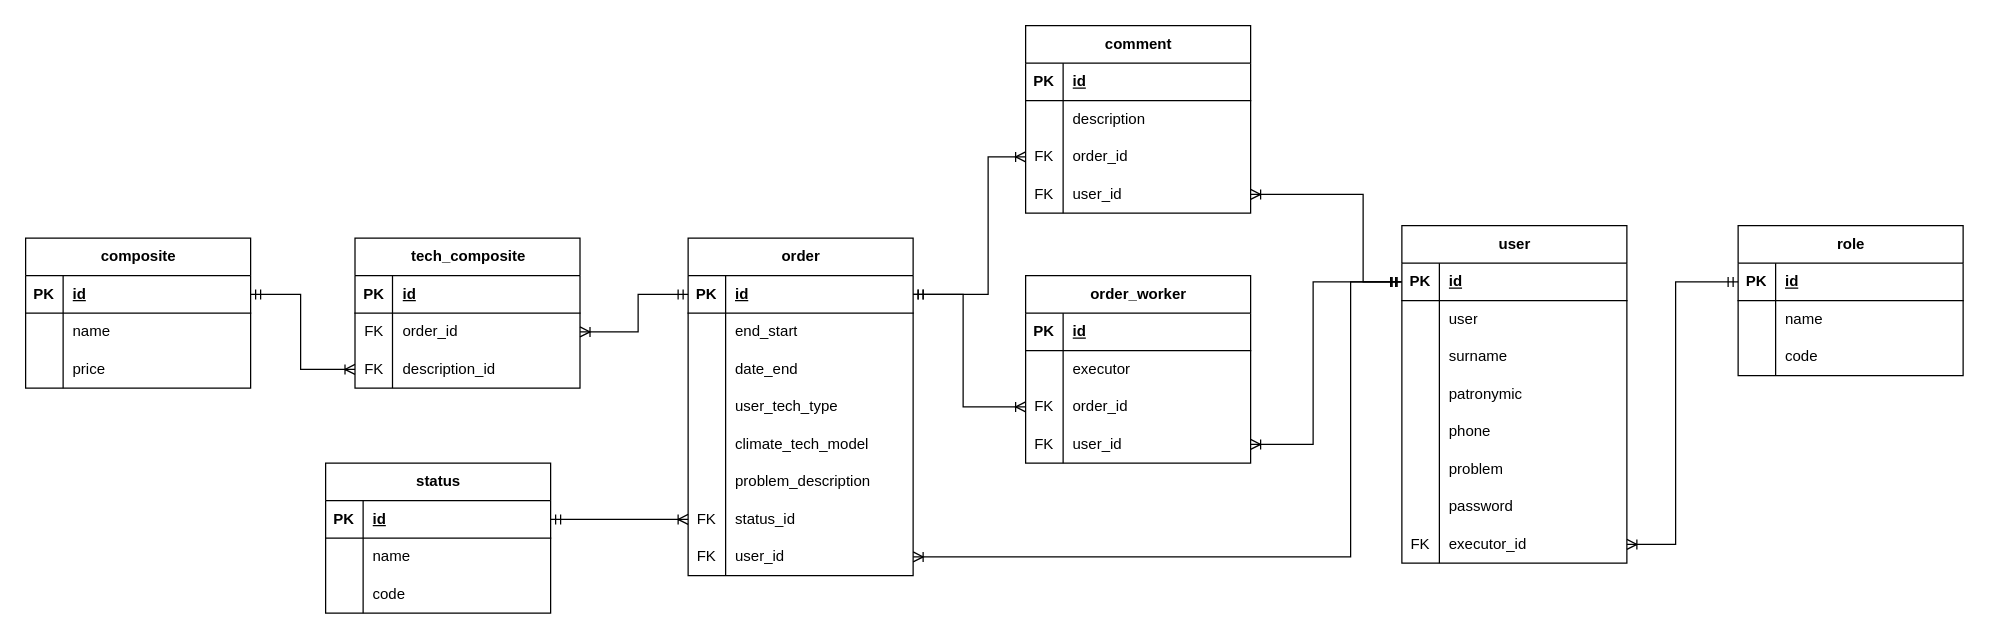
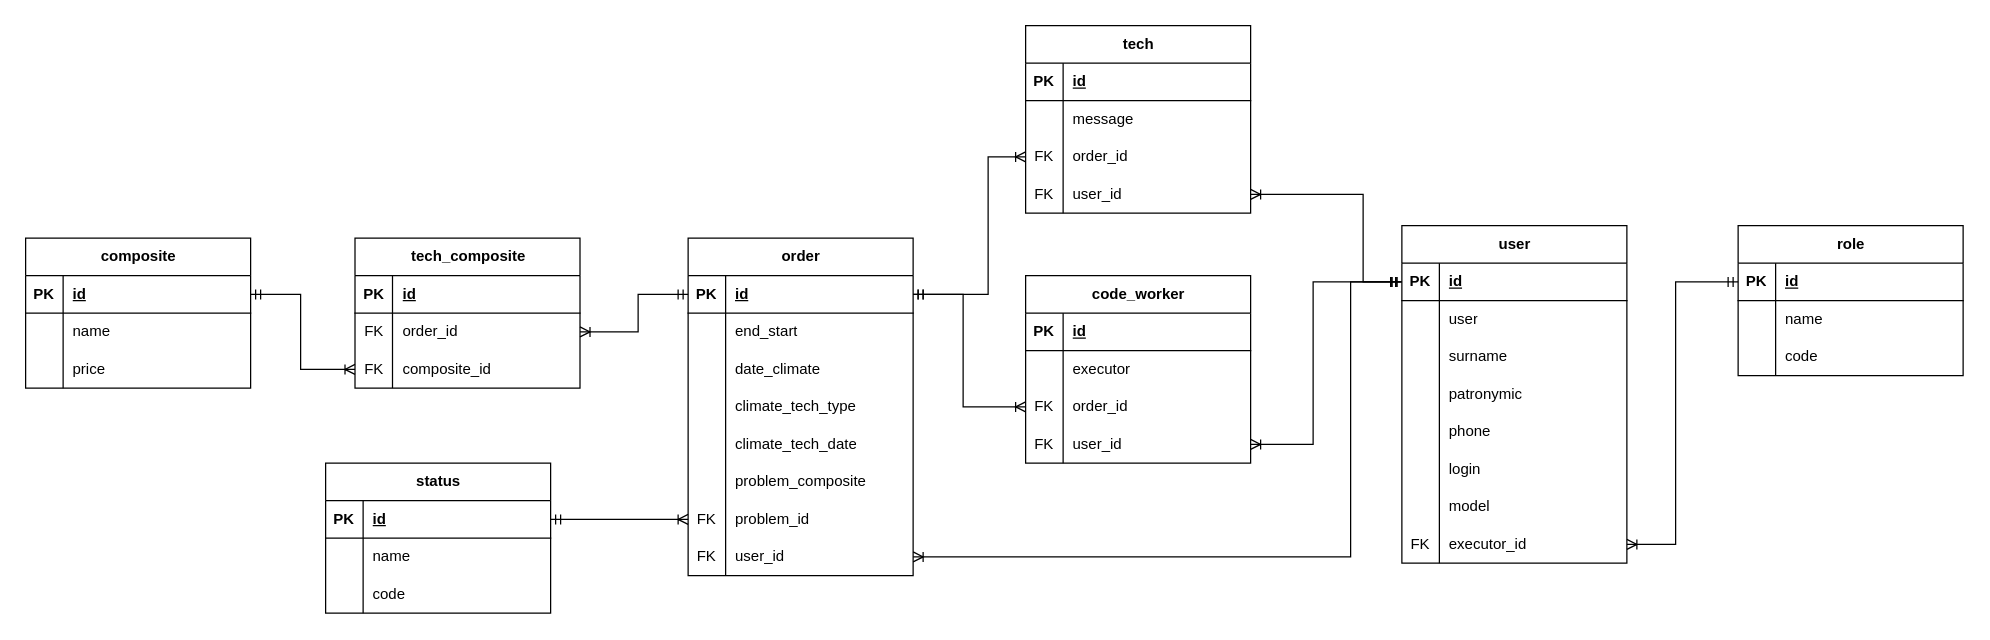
- <mxCell id="62" value="comment" style="shape=table;startSize=30;container=1;collapsible=1;childLayout=tableLayout;fixedRows=1;rowLines=0;fontStyle=1;align=center;resizeLast=1;html=1;" vertex="1" parent="1"><mxGeometry x="820" y="20" width="180" height="150" as="geometry" /></mxCell>
+ <mxCell id="62" value="tech" style="shape=table;startSize=30;container=1;collapsible=1;childLayout=tableLayout;fixedRows=1;rowLines=0;fontStyle=1;align=center;resizeLast=1;html=1;" vertex="1" parent="1"><mxGeometry x="820" y="20" width="180" height="150" as="geometry" /></mxCell>
- <mxCell id="68" value="description" style="shape=partialRectangle;connectable=0;fillColor=none;top=0;left=0;bottom=0;right=0;align=left;spacingLeft=6;overflow=hidden;whiteSpace=wrap;html=1;" vertex="1" parent="66"><mxGeometry x="30" width="150" height="30" as="geometry"><mxRectangle width="150" height="30" as="alternateBounds" /></mxGeometry></mxCell>
+ <mxCell id="68" value="message" style="shape=partialRectangle;connectable=0;fillColor=none;top=0;left=0;bottom=0;right=0;align=left;spacingLeft=6;overflow=hidden;whiteSpace=wrap;html=1;" vertex="1" parent="66"><mxGeometry x="30" width="150" height="30" as="geometry"><mxRectangle width="150" height="30" as="alternateBounds" /></mxGeometry></mxCell>
- <mxCell id="105" value="order_worker" style="shape=table;startSize=30;container=1;collapsible=1;childLayout=tableLayout;fixedRows=1;rowLines=0;fontStyle=1;align=center;resizeLast=1;html=1;" vertex="1" parent="1"><mxGeometry x="820" y="220" width="180" height="150" as="geometry" /></mxCell>
+ <mxCell id="105" value="code_worker" style="shape=table;startSize=30;container=1;collapsible=1;childLayout=tableLayout;fixedRows=1;rowLines=0;fontStyle=1;align=center;resizeLast=1;html=1;" vertex="1" parent="1"><mxGeometry x="820" y="220" width="180" height="150" as="geometry" /></mxCell>
- <mxCell id="94" value="description_id" style="shape=partialRectangle;connectable=0;fillColor=none;top=0;left=0;bottom=0;right=0;align=left;spacingLeft=6;overflow=hidden;whiteSpace=wrap;html=1;" vertex="1" parent="92"><mxGeometry x="30" width="150" height="30" as="geometry"><mxRectangle width="150" height="30" as="alternateBounds" /></mxGeometry></mxCell>
+ <mxCell id="94" value="composite_id" style="shape=partialRectangle;connectable=0;fillColor=none;top=0;left=0;bottom=0;right=0;align=left;spacingLeft=6;overflow=hidden;whiteSpace=wrap;html=1;" vertex="1" parent="92"><mxGeometry x="30" width="150" height="30" as="geometry"><mxRectangle width="150" height="30" as="alternateBounds" /></mxGeometry></mxCell>
- <mxCell id="46" value="date_end" style="shape=partialRectangle;connectable=0;fillColor=none;top=0;left=0;bottom=0;right=0;align=left;spacingLeft=6;overflow=hidden;whiteSpace=wrap;html=1;" vertex="1" parent="44"><mxGeometry x="30" width="150" height="30" as="geometry"><mxRectangle width="150" height="30" as="alternateBounds" /></mxGeometry></mxCell>
+ <mxCell id="46" value="date_climate" style="shape=partialRectangle;connectable=0;fillColor=none;top=0;left=0;bottom=0;right=0;align=left;spacingLeft=6;overflow=hidden;whiteSpace=wrap;html=1;" vertex="1" parent="44"><mxGeometry x="30" width="150" height="30" as="geometry"><mxRectangle width="150" height="30" as="alternateBounds" /></mxGeometry></mxCell>
- <mxCell id="49" value="user_tech_type" style="shape=partialRectangle;connectable=0;fillColor=none;top=0;left=0;bottom=0;right=0;align=left;spacingLeft=6;overflow=hidden;whiteSpace=wrap;html=1;" vertex="1" parent="47"><mxGeometry x="30" width="150" height="30" as="geometry"><mxRectangle width="150" height="30" as="alternateBounds" /></mxGeometry></mxCell>
+ <mxCell id="49" value="climate_tech_type" style="shape=partialRectangle;connectable=0;fillColor=none;top=0;left=0;bottom=0;right=0;align=left;spacingLeft=6;overflow=hidden;whiteSpace=wrap;html=1;" vertex="1" parent="47"><mxGeometry x="30" width="150" height="30" as="geometry"><mxRectangle width="150" height="30" as="alternateBounds" /></mxGeometry></mxCell>
- <mxCell id="52" value="climate_tech_model" style="shape=partialRectangle;connectable=0;fillColor=none;top=0;left=0;bottom=0;right=0;align=left;spacingLeft=6;overflow=hidden;whiteSpace=wrap;html=1;" vertex="1" parent="50"><mxGeometry x="30" width="150" height="30" as="geometry"><mxRectangle width="150" height="30" as="alternateBounds" /></mxGeometry></mxCell>
+ <mxCell id="52" value="climate_tech_date" style="shape=partialRectangle;connectable=0;fillColor=none;top=0;left=0;bottom=0;right=0;align=left;spacingLeft=6;overflow=hidden;whiteSpace=wrap;html=1;" vertex="1" parent="50"><mxGeometry x="30" width="150" height="30" as="geometry"><mxRectangle width="150" height="30" as="alternateBounds" /></mxGeometry></mxCell>
- <mxCell id="20" value="problem" style="shape=partialRectangle;connectable=0;fillColor=none;top=0;left=0;bottom=0;right=0;align=left;spacingLeft=6;overflow=hidden;whiteSpace=wrap;html=1;" vertex="1" parent="18"><mxGeometry x="30" width="150" height="30" as="geometry"><mxRectangle width="150" height="30" as="alternateBounds" /></mxGeometry></mxCell>
+ <mxCell id="20" value="login" style="shape=partialRectangle;connectable=0;fillColor=none;top=0;left=0;bottom=0;right=0;align=left;spacingLeft=6;overflow=hidden;whiteSpace=wrap;html=1;" vertex="1" parent="18"><mxGeometry x="30" width="150" height="30" as="geometry"><mxRectangle width="150" height="30" as="alternateBounds" /></mxGeometry></mxCell>
- <mxCell id="55" value="problem_description" style="shape=partialRectangle;connectable=0;fillColor=none;top=0;left=0;bottom=0;right=0;align=left;spacingLeft=6;overflow=hidden;whiteSpace=wrap;html=1;" vertex="1" parent="53"><mxGeometry x="30" width="150" height="30" as="geometry"><mxRectangle width="150" height="30" as="alternateBounds" /></mxGeometry></mxCell>
+ <mxCell id="55" value="problem_composite" style="shape=partialRectangle;connectable=0;fillColor=none;top=0;left=0;bottom=0;right=0;align=left;spacingLeft=6;overflow=hidden;whiteSpace=wrap;html=1;" vertex="1" parent="53"><mxGeometry x="30" width="150" height="30" as="geometry"><mxRectangle width="150" height="30" as="alternateBounds" /></mxGeometry></mxCell>
- <mxCell id="23" value="password" style="shape=partialRectangle;connectable=0;fillColor=none;top=0;left=0;bottom=0;right=0;align=left;spacingLeft=6;overflow=hidden;whiteSpace=wrap;html=1;" vertex="1" parent="21"><mxGeometry x="30" width="150" height="30" as="geometry"><mxRectangle width="150" height="30" as="alternateBounds" /></mxGeometry></mxCell>
+ <mxCell id="23" value="model" style="shape=partialRectangle;connectable=0;fillColor=none;top=0;left=0;bottom=0;right=0;align=left;spacingLeft=6;overflow=hidden;whiteSpace=wrap;html=1;" vertex="1" parent="21"><mxGeometry x="30" width="150" height="30" as="geometry"><mxRectangle width="150" height="30" as="alternateBounds" /></mxGeometry></mxCell>
- <mxCell id="58" value="status_id" style="shape=partialRectangle;connectable=0;fillColor=none;top=0;left=0;bottom=0;right=0;align=left;spacingLeft=6;overflow=hidden;whiteSpace=wrap;html=1;" vertex="1" parent="56"><mxGeometry x="30" width="150" height="30" as="geometry"><mxRectangle width="150" height="30" as="alternateBounds" /></mxGeometry></mxCell>
+ <mxCell id="58" value="problem_id" style="shape=partialRectangle;connectable=0;fillColor=none;top=0;left=0;bottom=0;right=0;align=left;spacingLeft=6;overflow=hidden;whiteSpace=wrap;html=1;" vertex="1" parent="56"><mxGeometry x="30" width="150" height="30" as="geometry"><mxRectangle width="150" height="30" as="alternateBounds" /></mxGeometry></mxCell>
